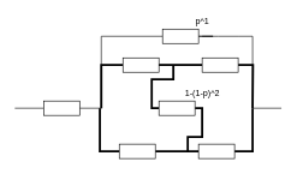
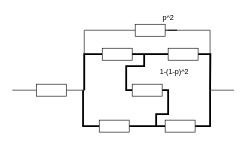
- <mxCell id="24" value="p^1" style="text;html=1;align=center;verticalAlign=middle;resizable=0;points=[];autosize=1;" vertex="1" parent="1"><mxGeometry x="265" y="20" width="30" height="20" as="geometry" /></mxCell>
+ <mxCell id="24" value="p^2" style="text;html=1;align=center;verticalAlign=middle;resizable=0;points=[];autosize=1;" vertex="1" parent="1"><mxGeometry x="265" y="20" width="30" height="20" as="geometry" /></mxCell>
- <mxCell id="23" value="1-(1-p)^2" style="text;html=1;align=center;verticalAlign=middle;resizable=0;points=[];autosize=1;" vertex="1" parent="1"><mxGeometry x="250" y="120" width="60" height="20" as="geometry" /></mxCell>
+ <mxCell id="23" value="1-(1-p)^2" style="text;html=1;align=center;verticalAlign=middle;resizable=0;points=[];autosize=1;" vertex="1" parent="1"><mxGeometry x="260" y="110" width="60" height="20" as="geometry" /></mxCell>
